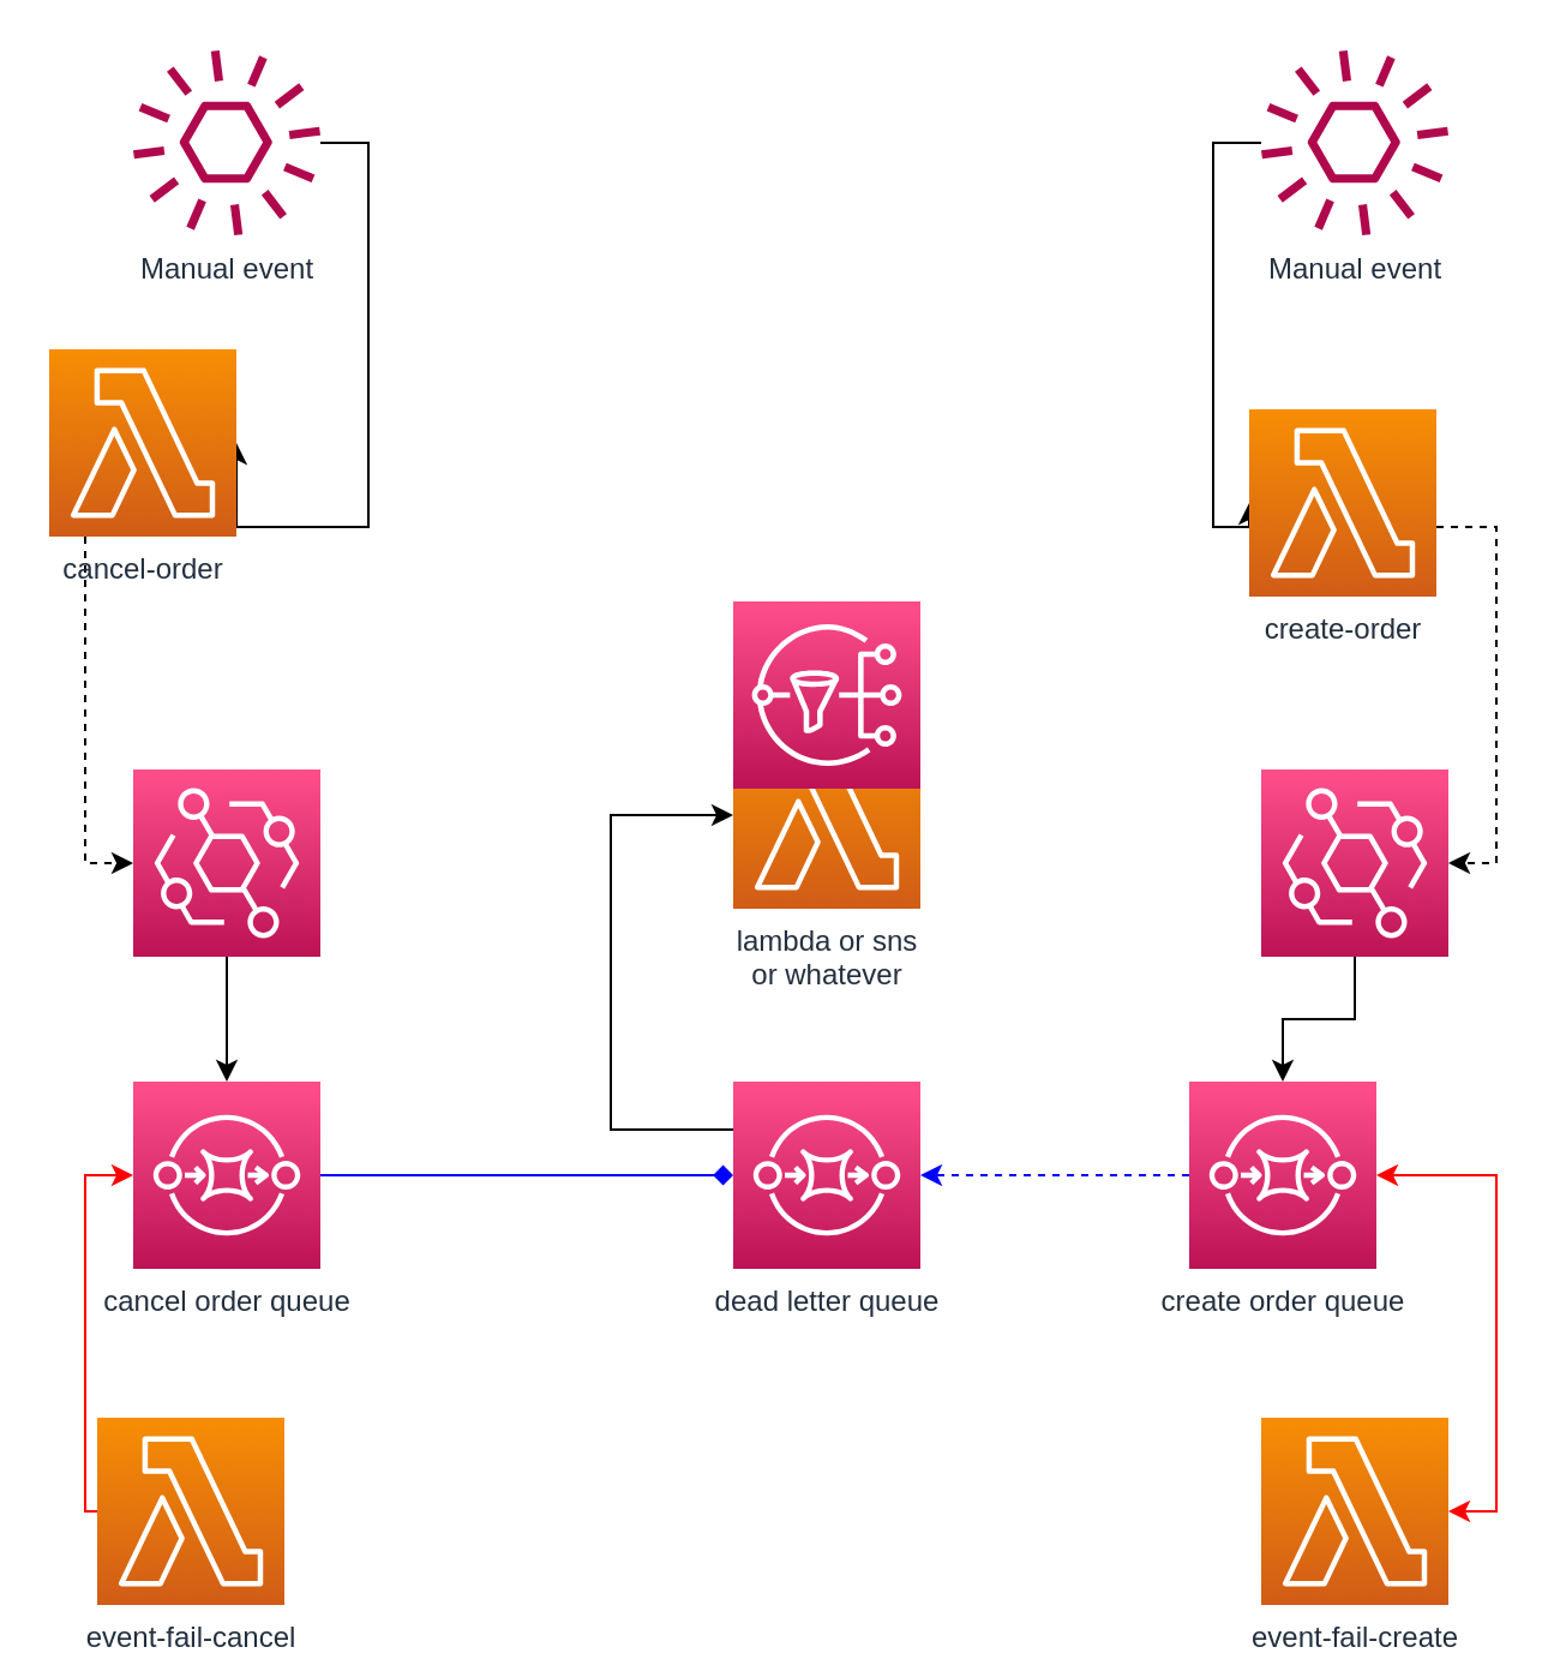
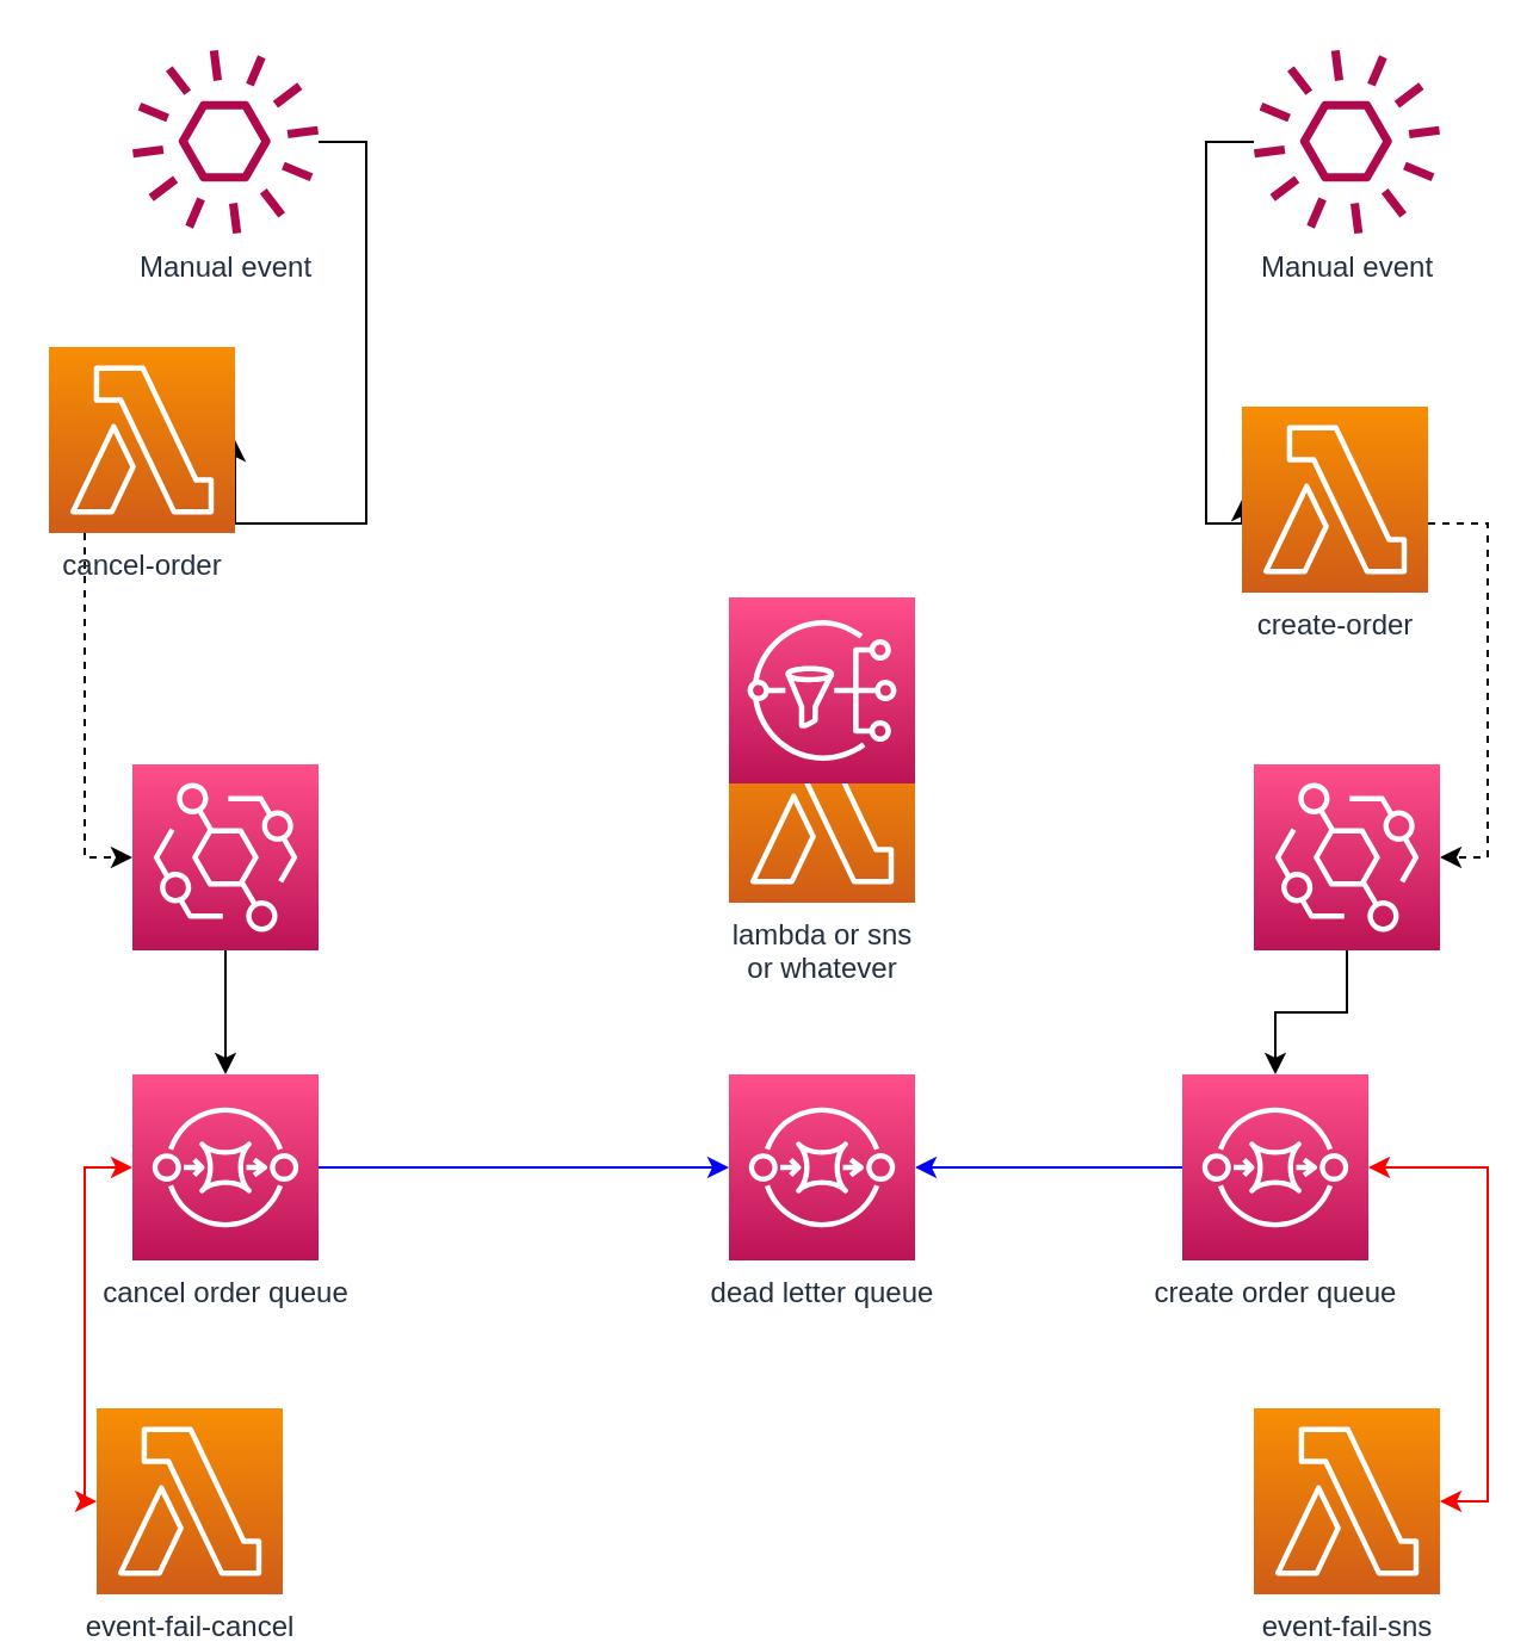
- <mxCell id="11" style="edgeStyle=orthogonalEdgeStyle;rounded=0;orthogonalLoop=1;jettySize=auto;html=1;entryX=0;entryY=0.5;entryDx=0;entryDy=0;entryPerimeter=0;" parent="1" source="12" target="13" edge="1"><mxGeometry relative="1" as="geometry"><Array as="points"><mxPoint x="254" y="470" /><mxPoint x="254" y="339" /></Array></mxGeometry></mxCell>
- <mxCell id="8" style="edgeStyle=orthogonalEdgeStyle;rounded=0;orthogonalLoop=1;jettySize=auto;html=1;entryX=0;entryY=0.5;entryDx=0;entryDy=0;entryPerimeter=0;strokeColor=#0000FF;endArrow=diamond;" parent="1" source="10" target="12" edge="1"><mxGeometry relative="1" as="geometry" /></mxCell>
+ <mxCell id="8" style="edgeStyle=orthogonalEdgeStyle;rounded=0;orthogonalLoop=1;jettySize=auto;html=1;entryX=0;entryY=0.5;entryDx=0;entryDy=0;entryPerimeter=0;strokeColor=#0000FF;" parent="1" source="10" target="12" edge="1"><mxGeometry relative="1" as="geometry" /></mxCell>
- <mxCell id="20" style="edgeStyle=orthogonalEdgeStyle;rounded=0;orthogonalLoop=1;jettySize=auto;html=1;strokeColor=#0000FF;dashed=1;" parent="1" source="22" target="12" edge="1"><mxGeometry relative="1" as="geometry"><mxPoint x="467" y="489" as="targetPoint" /></mxGeometry></mxCell>
+ <mxCell id="20" style="edgeStyle=orthogonalEdgeStyle;rounded=0;orthogonalLoop=1;jettySize=auto;html=1;strokeColor=#0000FF;" parent="1" source="22" target="12" edge="1"><mxGeometry relative="1" as="geometry"><mxPoint x="467" y="489" as="targetPoint" /></mxGeometry></mxCell>
- <mxCell id="9" style="edgeStyle=orthogonalEdgeStyle;rounded=0;orthogonalLoop=1;jettySize=auto;html=1;entryX=0;entryY=0.5;entryDx=0;entryDy=0;entryPerimeter=0;strokeColor=#FF0000;startArrow=classic;startFill=1;endArrow=none;" parent="1" source="10" target="23" edge="1"><mxGeometry relative="1" as="geometry"><Array as="points"><mxPoint x="35" y="489" /><mxPoint x="35" y="629" /></Array></mxGeometry></mxCell>
+ <mxCell id="9" style="edgeStyle=orthogonalEdgeStyle;rounded=0;orthogonalLoop=1;jettySize=auto;html=1;entryX=0;entryY=0.5;entryDx=0;entryDy=0;entryPerimeter=0;strokeColor=#FF0000;startArrow=classic;startFill=1;" parent="1" source="10" target="23" edge="1"><mxGeometry relative="1" as="geometry"><Array as="points"><mxPoint x="35" y="489" /><mxPoint x="35" y="629" /></Array></mxGeometry></mxCell>
- <mxCell id="24" value="event-fail-create" style="sketch=0;points=[[0,0,0],[0.25,0,0],[0.5,0,0],[0.75,0,0],[1,0,0],[0,1,0],[0.25,1,0],[0.5,1,0],[0.75,1,0],[1,1,0],[0,0.25,0],[0,0.5,0],[0,0.75,0],[1,0.25,0],[1,0.5,0],[1,0.75,0]];outlineConnect=0;fontColor=#232F3E;gradientColor=#F78E04;gradientDirection=north;fillColor=#D05C17;strokeColor=#ffffff;dashed=0;verticalLabelPosition=bottom;verticalAlign=top;align=center;html=1;fontSize=12;fontStyle=0;aspect=fixed;shape=mxgraph.aws4.resourceIcon;resIcon=mxgraph.aws4.lambda;" parent="1" vertex="1"><mxGeometry x="525" y="590" width="78" height="78" as="geometry" /></mxCell>
+ <mxCell id="24" value="event-fail-sns" style="sketch=0;points=[[0,0,0],[0.25,0,0],[0.5,0,0],[0.75,0,0],[1,0,0],[0,1,0],[0.25,1,0],[0.5,1,0],[0.75,1,0],[1,1,0],[0,0.25,0],[0,0.5,0],[0,0.75,0],[1,0.25,0],[1,0.5,0],[1,0.75,0]];outlineConnect=0;fontColor=#232F3E;gradientColor=#F78E04;gradientDirection=north;fillColor=#D05C17;strokeColor=#ffffff;dashed=0;verticalLabelPosition=bottom;verticalAlign=top;align=center;html=1;fontSize=12;fontStyle=0;aspect=fixed;shape=mxgraph.aws4.resourceIcon;resIcon=mxgraph.aws4.lambda;" parent="1" vertex="1"><mxGeometry x="525" y="590" width="78" height="78" as="geometry" /></mxCell>
